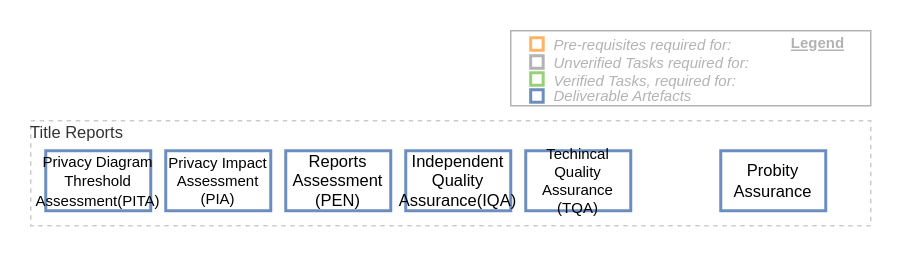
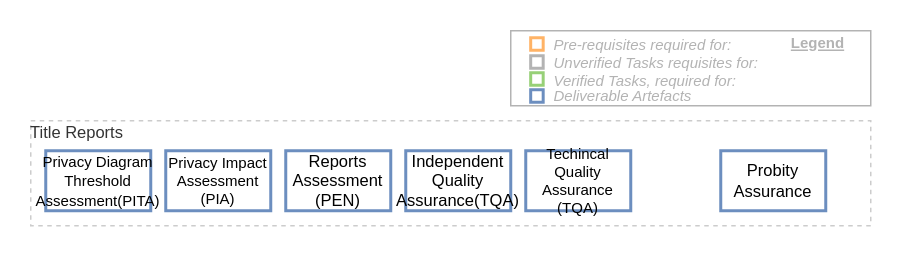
- <mxCell id="19" value="Unverified Tasks required for:" style="text;html=1;strokeColor=none;fillColor=none;align=left;verticalAlign=middle;whiteSpace=wrap;rounded=0;fontSize=10;fontStyle=2;fontColor=#B3B3B3;" vertex="1" parent="10"><mxGeometry x="26.595" y="16.667" width="213.405" height="8.333" as="geometry" /></mxCell>
+ <mxCell id="19" value="Unverified Tasks requisites for:" style="text;html=1;strokeColor=none;fillColor=none;align=left;verticalAlign=middle;whiteSpace=wrap;rounded=0;fontSize=10;fontStyle=2;fontColor=#B3B3B3;" vertex="1" parent="10"><mxGeometry x="26.595" y="16.667" width="213.405" height="8.333" as="geometry" /></mxCell>
- <mxCell id="3" value="Independent Quality Assurance(IQA)" style="rounded=0;whiteSpace=wrap;html=1;shadow=0;glass=0;comic=0;strokeColor=#6c8ebf;fontSize=11;align=center;recursiveResize=0;container=1;collapsible=0;fillColor=none;strokeWidth=2;" vertex="1" parent="2"><mxGeometry x="250" y="20" width="70" height="40" as="geometry" /></mxCell>
+ <mxCell id="3" value="Independent Quality Assurance(TQA)" style="rounded=0;whiteSpace=wrap;html=1;shadow=0;glass=0;comic=0;strokeColor=#6c8ebf;fontSize=11;align=center;recursiveResize=0;container=1;collapsible=0;fillColor=none;strokeWidth=2;" vertex="1" parent="2"><mxGeometry x="250" y="20" width="70" height="40" as="geometry" /></mxCell>
